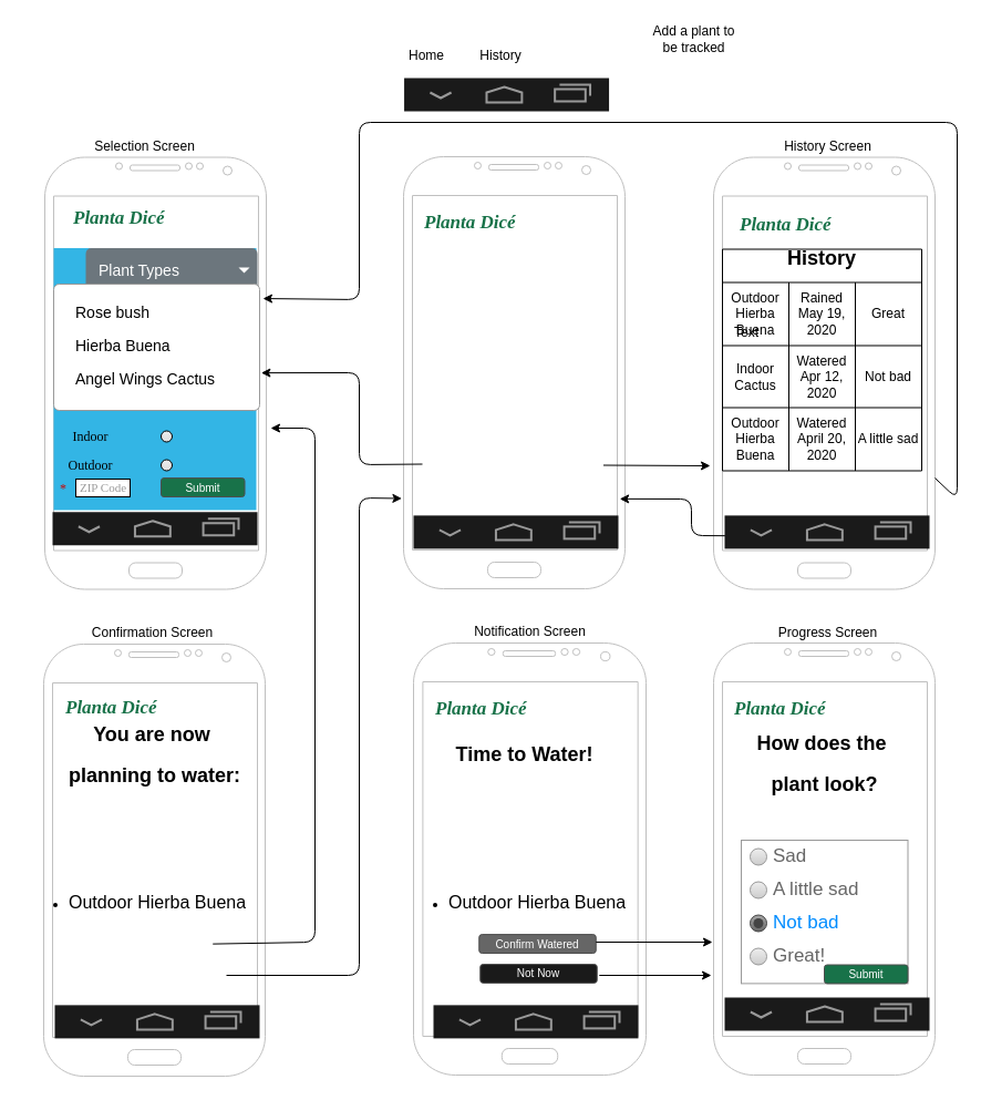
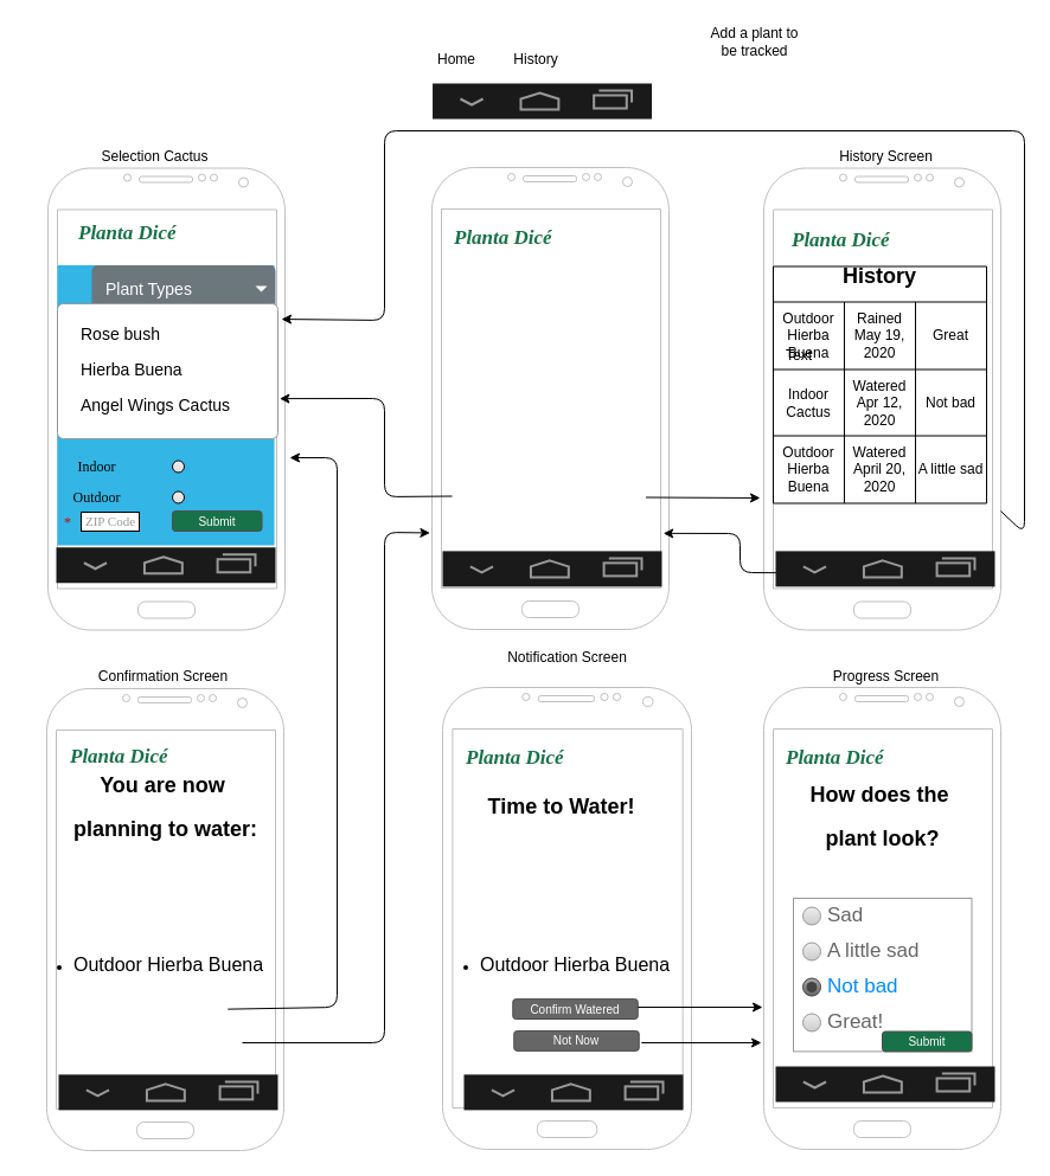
- <mxCell id="93" value="Add a plant to &lt;br&gt;be tracked" style="text;html=1;align=center;verticalAlign=middle;resizable=0;points=[];autosize=1;" vertex="1" parent="1"><mxGeometry x="581.22" y="20" width="90" height="30" as="geometry" /></mxCell>
+ <mxCell id="93" value="Add a plant to &lt;br&gt;be tracked" style="text;html=1;align=center;verticalAlign=middle;resizable=0;points=[];autosize=1;" vertex="1" parent="1"><mxGeometry x="591.22" y="20" width="90" height="30" as="geometry" /></mxCell>
- <mxCell id="59" value="Selection Screen" style="text;html=1;align=center;verticalAlign=middle;resizable=0;points=[];autosize=1;" parent="1" vertex="1"><mxGeometry x="75" y="121.5" width="110" height="20" as="geometry" /></mxCell>
+ <mxCell id="59" value="Selection Cactus" style="text;html=1;align=center;verticalAlign=middle;resizable=0;points=[];autosize=1;" parent="1" vertex="1"><mxGeometry x="75" y="121.5" width="110" height="20" as="geometry" /></mxCell>
- <mxCell id="58" value="Notification&amp;nbsp;Screen" style="text;html=1;align=center;verticalAlign=middle;resizable=0;points=[];autosize=1;" parent="1" vertex="1"><mxGeometry x="418.25" y="560" width="120" height="20" as="geometry" /></mxCell>
+ <mxCell id="58" value="Notification&amp;nbsp;Screen" style="text;html=1;align=center;verticalAlign=middle;resizable=0;points=[];autosize=1;" parent="1" vertex="1"><mxGeometry x="418.25" y="545" width="120" height="20" as="geometry" /></mxCell>
- <mxCell id="35" value="Not Now" style="rounded=1;html=1;shadow=0;dashed=0;whiteSpace=wrap;fontSize=10;fillColor=#1a1a1a;align=center;strokeColor=#4D4D4D;fontColor=#ffffff;" parent="1" vertex="1"><mxGeometry x="433.25" y="870" width="105.5" height="16.88" as="geometry" /></mxCell>
+ <mxCell id="35" value="Not Now" style="rounded=1;html=1;shadow=0;dashed=0;whiteSpace=wrap;fontSize=10;fillColor=#666666;align=center;strokeColor=#4D4D4D;fontColor=#ffffff;" parent="1" vertex="1"><mxGeometry x="433.25" y="870" width="105.5" height="16.88" as="geometry" /></mxCell>
